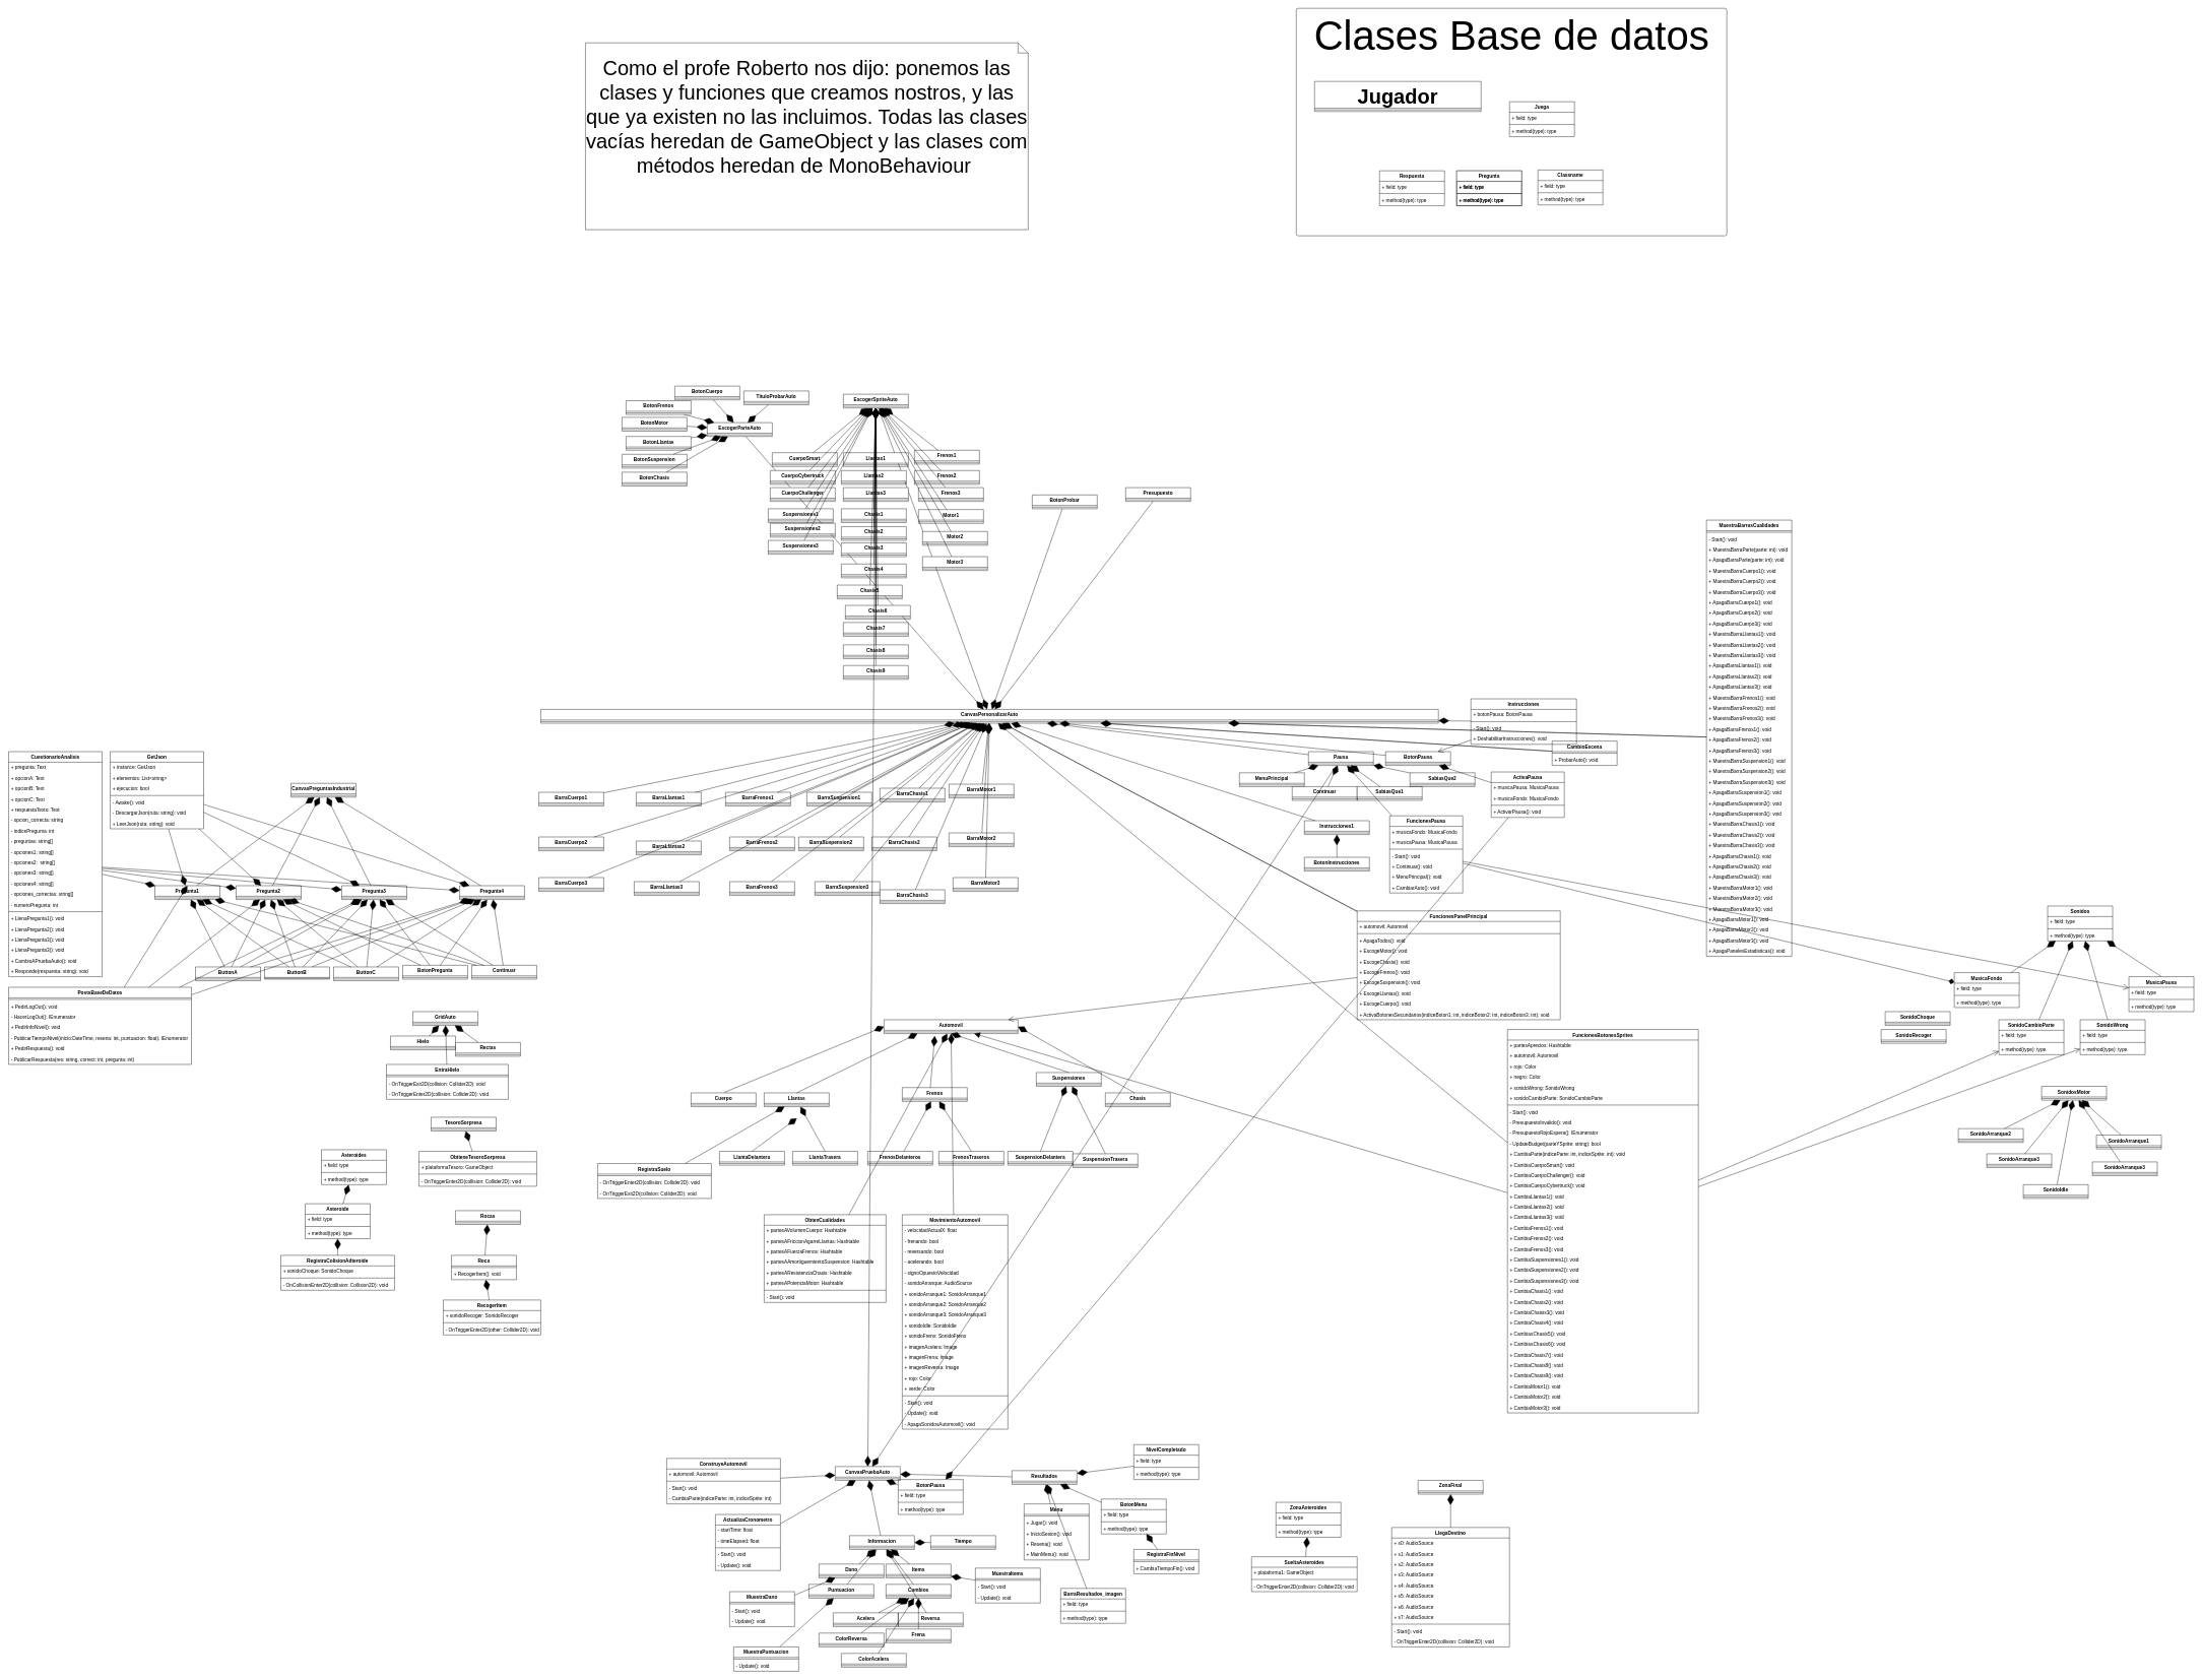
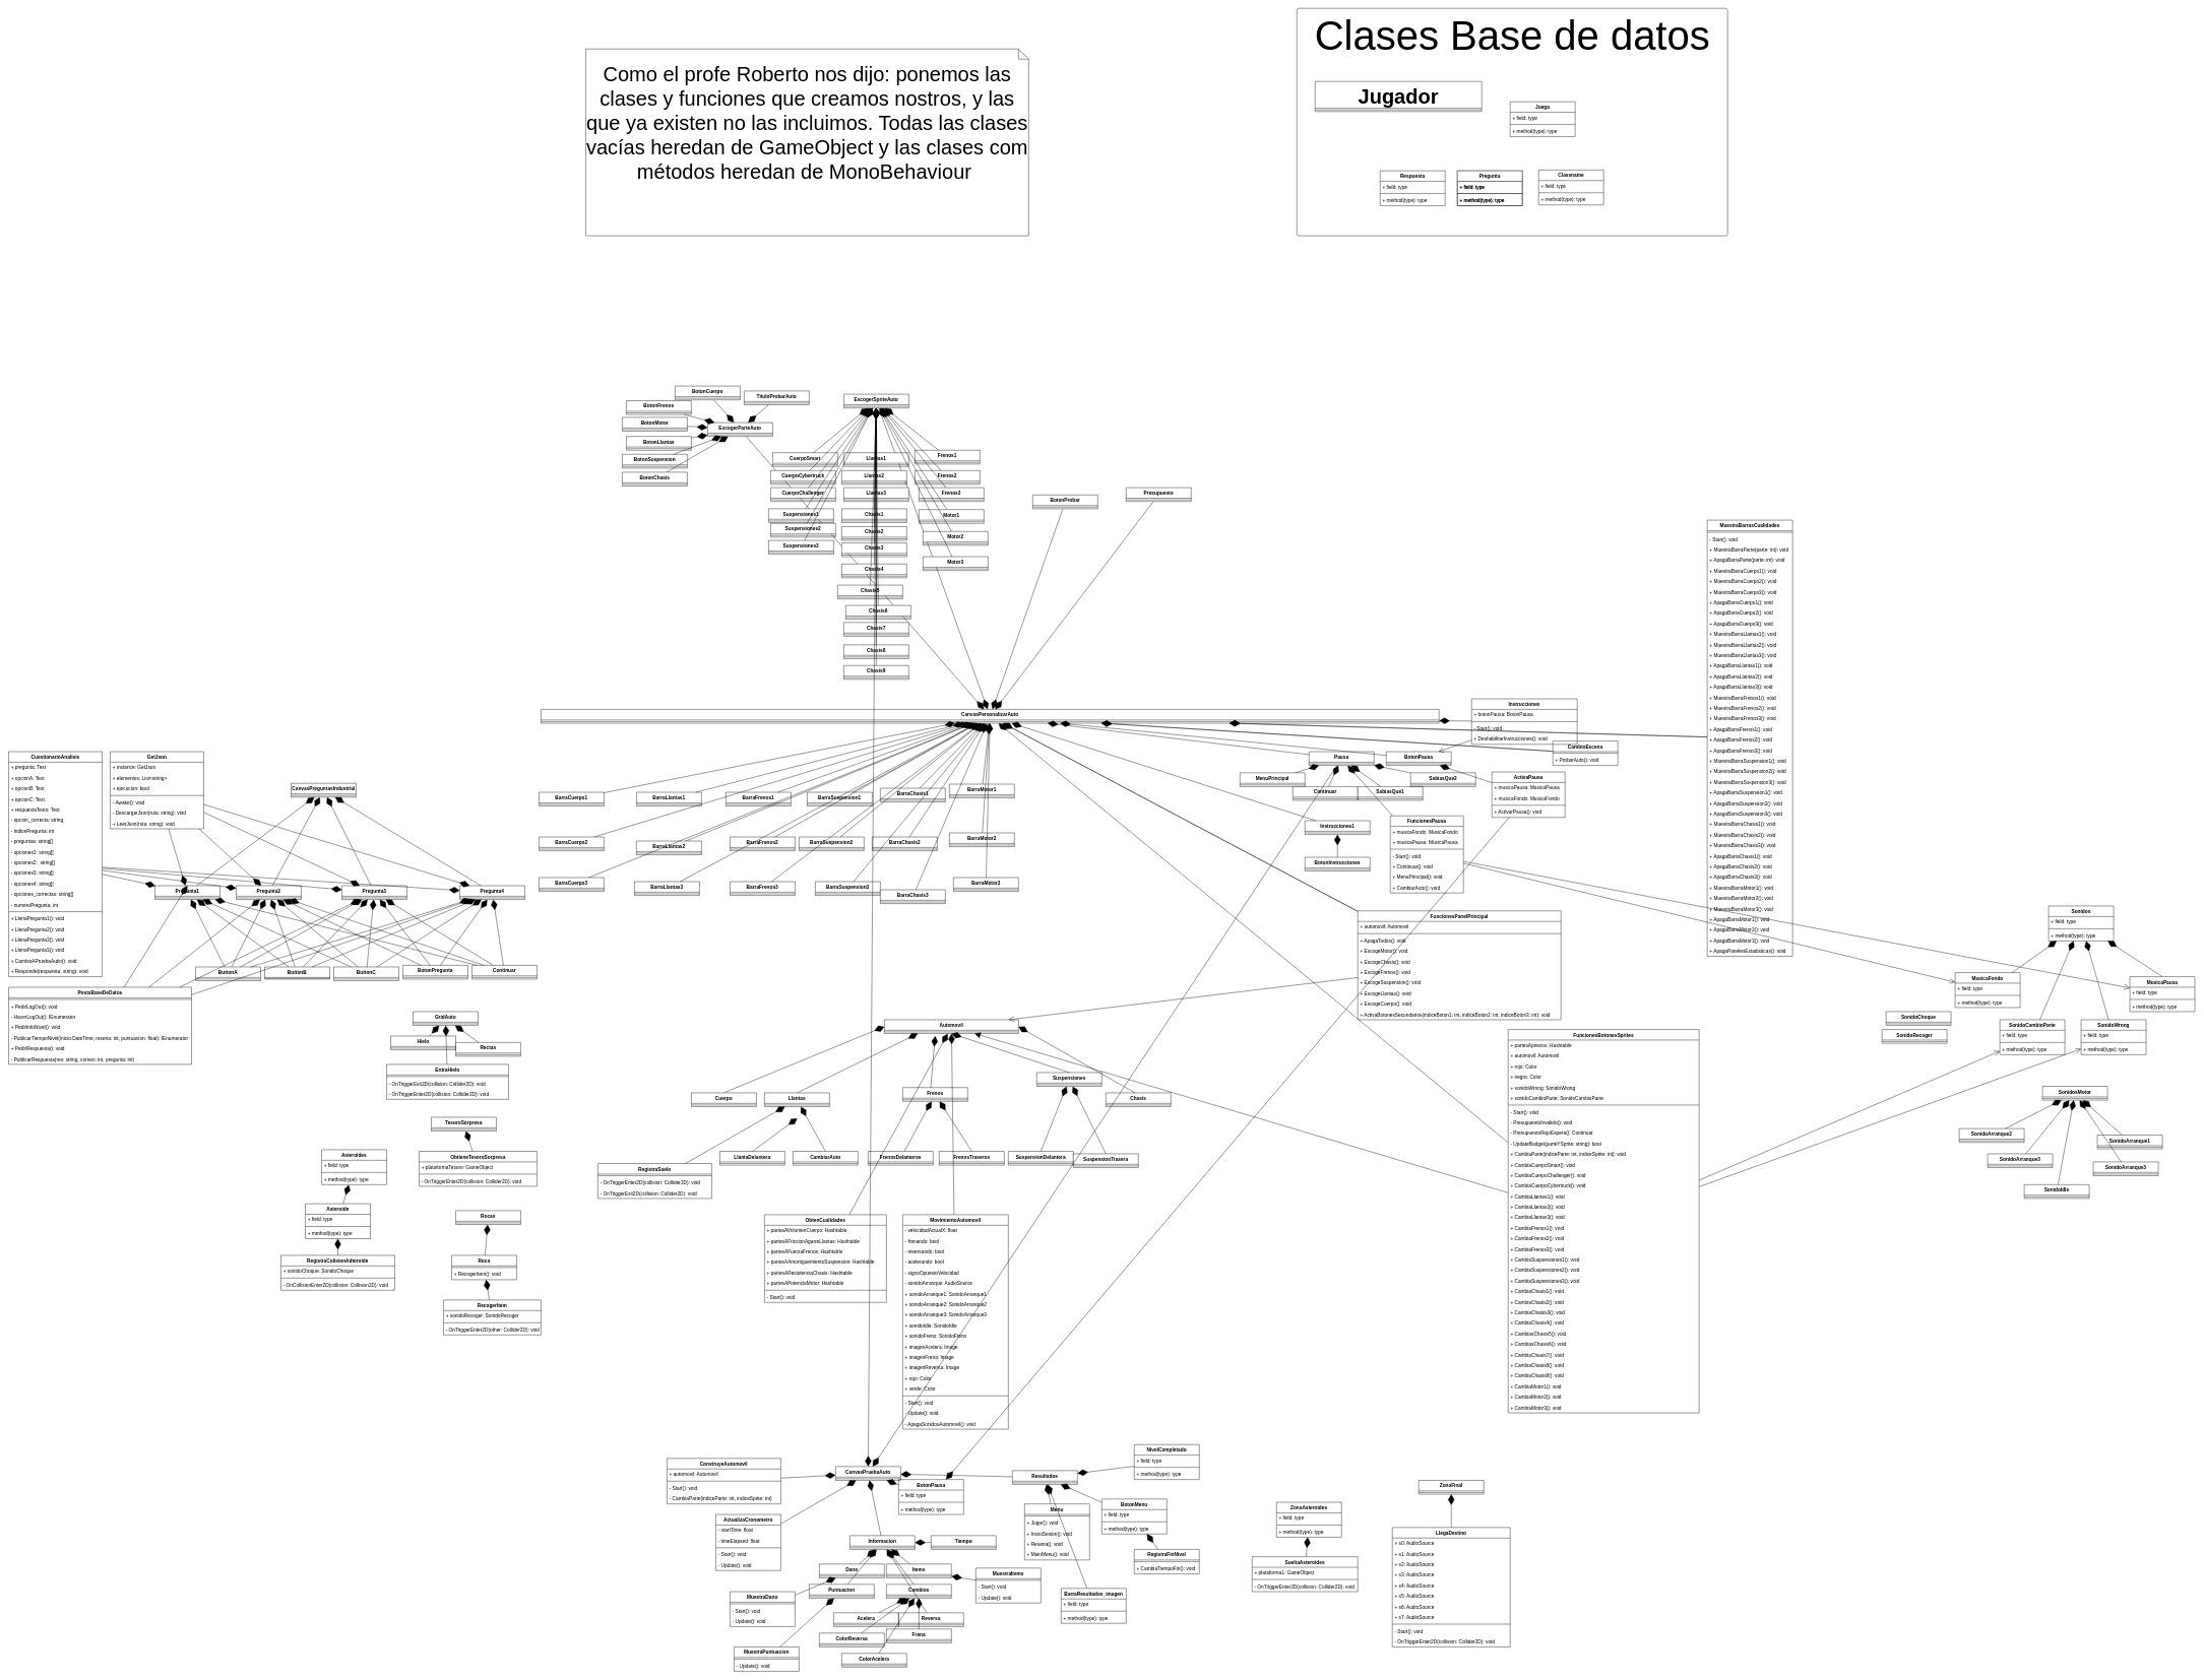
- <mxCell id="520" value="&lt;font style=&quot;font-size: 50px&quot;&gt;Como el profe Roberto nos dijo: ponemos las clases y funciones que creamos nostros, y las que ya existen no las incluimos. Todas las clases vacías heredan de GameObject y las clases com métodos heredan de MonoBehaviour&amp;nbsp;&lt;/font&gt;" style="shape=note2;boundedLbl=1;whiteSpace=wrap;html=1;size=25;verticalAlign=top;align=center;fontSize=12;" parent="1" vertex="1"><mxGeometry x="1440" y="105" width="1090" height="460" as="geometry" /></mxCell>
+ <mxCell id="520" value="&lt;font style=&quot;font-size: 50px&quot;&gt;Como el profe Roberto nos dijo: ponemos las clases y funciones que creamos nostros, y las que ya existen no las incluimos. Todas las clases vacías heredan de GameObject y las clases com métodos heredan de MonoBehaviour&amp;nbsp;&lt;/font&gt;" style="shape=note2;boundedLbl=1;whiteSpace=wrap;html=1;size=25;verticalAlign=top;align=center;fontSize=12;" parent="1" vertex="1"><mxGeometry x="1440" y="120" width="1090" height="460" as="geometry" /></mxCell>
- <mxCell id="522" value="" style="endArrow=diamond;endFill=1;endSize=12;html=1;fontSize=12;" parent="1" source="303" target="29" edge="1"><mxGeometry width="160" relative="1" as="geometry"><mxPoint x="3650" y="2140" as="sourcePoint" /><mxPoint x="4670" y="2114" as="targetPoint" /></mxGeometry></mxCell>
+ <mxCell id="522" value="" style="endArrow=open;endFill=1;endSize=12;html=1;fontSize=12;" parent="1" source="303" target="29" edge="1"><mxGeometry width="160" relative="1" as="geometry"><mxPoint x="3650" y="2140" as="sourcePoint" /><mxPoint x="4670" y="2114" as="targetPoint" /></mxGeometry></mxCell>
- <mxCell id="160" value="- PresupuestoRojoEspera(): IEnumerator" style="text;strokeColor=none;fillColor=none;align=left;verticalAlign=top;spacingLeft=4;spacingRight=4;overflow=hidden;rotatable=0;points=[[0,0.5],[1,0.5]];portConstraint=eastwest;" parent="150" vertex="1"><mxGeometry y="242" width="470" height="26" as="geometry" /></mxCell>
+ <mxCell id="160" value="- PresupuestoRojoEspera(): Continuar" style="text;strokeColor=none;fillColor=none;align=left;verticalAlign=top;spacingLeft=4;spacingRight=4;overflow=hidden;rotatable=0;points=[[0,0.5],[1,0.5]];portConstraint=eastwest;" parent="150" vertex="1"><mxGeometry y="242" width="470" height="26" as="geometry" /></mxCell>
- <mxCell id="17" value="LlantaTrasera" style="swimlane;fontStyle=1;align=center;verticalAlign=top;childLayout=stackLayout;horizontal=1;startSize=26;horizontalStack=0;resizeParent=1;resizeParentMax=0;resizeLast=0;collapsible=1;marginBottom=0;" parent="1" vertex="1"><mxGeometry x="1950" y="2834" width="160" height="34" as="geometry" /></mxCell>
+ <mxCell id="17" value="CambiarAuto" style="swimlane;fontStyle=1;align=center;verticalAlign=top;childLayout=stackLayout;horizontal=1;startSize=26;horizontalStack=0;resizeParent=1;resizeParentMax=0;resizeLast=0;collapsible=1;marginBottom=0;" parent="1" vertex="1"><mxGeometry x="1950" y="2834" width="160" height="34" as="geometry" /></mxCell>
